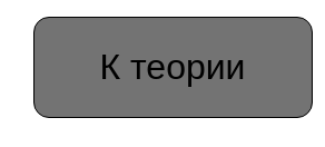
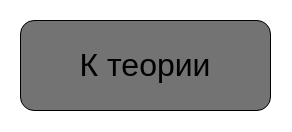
- <mxCell id="2" value="&lt;span style=&quot;font-size: 32px&quot;&gt;К теории&lt;/span&gt;" style="rounded=1;whiteSpace=wrap;html=1;fillColor=#737373;" vertex="1" parent="1"><mxGeometry x="30" y="15" width="250" height="90" as="geometry" /></mxCell>
+ <mxCell id="2" value="&lt;span style=&quot;font-size: 32px&quot;&gt;К теории&lt;/span&gt;" style="rounded=1;whiteSpace=wrap;html=1;fillColor=#737373;" vertex="1" parent="1"><mxGeometry x="20" y="20" width="250" height="90" as="geometry" /></mxCell>
